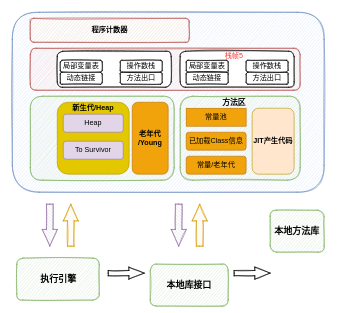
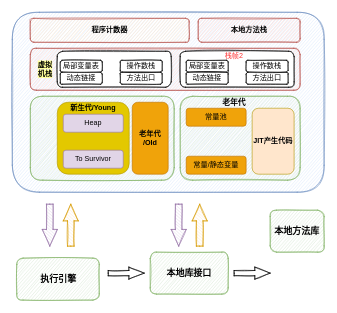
+ <mxCell id="4" value="&lt;b&gt;本地方法栈&lt;/b&gt;" style="rounded=1;whiteSpace=wrap;html=1;sketch=1;fillColor=#f8cecc;strokeColor=#b85450;" parent="1" vertex="1"><mxGeometry x="330" y="30" width="170" height="40" as="geometry" /></mxCell>
- <mxCell id="20" value="&lt;font color=&quot;#ff3333&quot;&gt;栈帧5&lt;/font&gt;" style="text;html=1;strokeColor=none;fillColor=none;align=center;verticalAlign=middle;whiteSpace=wrap;rounded=0;shadow=0;sketch=1;" parent="1" vertex="1"><mxGeometry x="370" y="85" width="40" height="15" as="geometry" /></mxCell>
+ <mxCell id="20" value="&lt;font color=&quot;#ff3333&quot;&gt;栈帧2&lt;/font&gt;" style="text;html=1;strokeColor=none;fillColor=none;align=center;verticalAlign=middle;whiteSpace=wrap;rounded=0;shadow=0;sketch=1;" parent="1" vertex="1"><mxGeometry x="370" y="85" width="40" height="15" as="geometry" /></mxCell>
+ <mxCell id="25" value="&lt;b style=&quot;background-color: rgb(255 , 255 , 153)&quot;&gt;虚拟&lt;br&gt;机栈&lt;/b&gt;" style="text;html=1;strokeColor=none;fillColor=none;align=center;verticalAlign=middle;whiteSpace=wrap;rounded=0;" parent="1" vertex="1"><mxGeometry x="55" y="105" width="40" height="20" as="geometry" /></mxCell>
- <mxCell id="31" value="&lt;b&gt;&lt;font style=&quot;font-size: 13px&quot;&gt;方法区&lt;/font&gt;&lt;/b&gt;" style="text;html=1;strokeColor=none;fillColor=none;align=center;verticalAlign=middle;whiteSpace=wrap;rounded=0;shadow=0;sketch=0;" parent="1" vertex="1"><mxGeometry x="340" y="160" width="100" height="20" as="geometry" /></mxCell>
+ <mxCell id="31" value="&lt;b&gt;&lt;font style=&quot;font-size: 13px&quot;&gt;老年代&lt;/font&gt;&lt;/b&gt;" style="text;html=1;strokeColor=none;fillColor=none;align=center;verticalAlign=middle;whiteSpace=wrap;rounded=0;shadow=0;sketch=0;" parent="1" vertex="1"><mxGeometry x="340" y="160" width="100" height="20" as="geometry" /></mxCell>
- <mxCell id="28" value="&lt;b&gt;新生代/Heap&lt;/b&gt;" style="text;html=1;align=center;verticalAlign=middle;whiteSpace=wrap;rounded=0;shadow=0;sketch=0;" parent="1" vertex="1"><mxGeometry x="110" y="170" width="90" height="20" as="geometry" /></mxCell>
+ <mxCell id="28" value="&lt;b&gt;新生代/Young&lt;/b&gt;" style="text;html=1;align=center;verticalAlign=middle;whiteSpace=wrap;rounded=0;shadow=0;sketch=0;" parent="1" vertex="1"><mxGeometry x="110" y="170" width="90" height="20" as="geometry" /></mxCell>
- <mxCell id="32" value="&lt;font color=&quot;#000000&quot;&gt;常量池&lt;/font&gt;" style="whiteSpace=wrap;html=1;shadow=0;sketch=0;strokeColor=#BD7000;fillColor=#f0a30a;fontColor=#ffffff;rounded=0;" parent="1" vertex="1"><mxGeometry x="310" y="180" width="100" height="30" as="geometry" /></mxCell>
+ <mxCell id="32" value="&lt;font color=&quot;#000000&quot;&gt;常量池&lt;/font&gt;" style="rounded=1;whiteSpace=wrap;html=1;shadow=0;sketch=0;strokeColor=#BD7000;fillColor=#f0a30a;fontColor=#ffffff;" parent="1" vertex="1"><mxGeometry x="310" y="180" width="100" height="30" as="geometry" /></mxCell>
- <mxCell id="27" value="&lt;b&gt;&lt;font color=&quot;#000000&quot;&gt;老年代&lt;br&gt;/Young&lt;/font&gt;&lt;/b&gt;" style="rounded=1;whiteSpace=wrap;html=1;strokeColor=#BD7000;fontColor=#ffffff;fillColor=#f0a30a;" parent="1" vertex="1"><mxGeometry x="220" y="170" width="60" height="120" as="geometry" /></mxCell>
+ <mxCell id="27" value="&lt;b&gt;&lt;font color=&quot;#000000&quot;&gt;老年代&lt;br&gt;/Old&lt;/font&gt;&lt;/b&gt;" style="rounded=1;whiteSpace=wrap;html=1;strokeColor=#BD7000;fontColor=#ffffff;fillColor=#f0a30a;" parent="1" vertex="1"><mxGeometry x="220" y="170" width="60" height="120" as="geometry" /></mxCell>
- <mxCell id="33" value="&lt;font color=&quot;#000000&quot;&gt;已加载Class信息&lt;/font&gt;" style="rounded=1;whiteSpace=wrap;html=1;shadow=0;sketch=0;strokeColor=#BD7000;fillColor=#f0a30a;fontColor=#ffffff;" parent="1" vertex="1"><mxGeometry x="310" y="220" width="100" height="30" as="geometry" /></mxCell>
- <mxCell id="30" value="To Survivor" style="rounded=1;whiteSpace=wrap;html=1;shadow=0;sketch=0;strokeColor=#9673a6;fillColor=#e1d5e7;" parent="1" vertex="1"><mxGeometry x="105" y="235" width="100" height="30" as="geometry" /></mxCell>
+ <mxCell id="30" value="To Survivor" style="rounded=1;whiteSpace=wrap;html=1;shadow=0;sketch=0;strokeColor=#9673a6;fillColor=#e1d5e7;" parent="1" vertex="1"><mxGeometry x="105" y="250" width="100" height="30" as="geometry" /></mxCell>
- <mxCell id="34" value="&lt;font color=&quot;#000000&quot;&gt;常量/老年代&lt;/font&gt;" style="rounded=1;whiteSpace=wrap;html=1;shadow=0;sketch=0;strokeColor=#BD7000;fillColor=#f0a30a;fontColor=#ffffff;" parent="1" vertex="1"><mxGeometry x="310" y="260" width="100" height="30" as="geometry" /></mxCell>
+ <mxCell id="34" value="&lt;font color=&quot;#000000&quot;&gt;常量/静态变量&lt;/font&gt;" style="rounded=1;whiteSpace=wrap;html=1;shadow=0;sketch=0;strokeColor=#BD7000;fillColor=#f0a30a;fontColor=#ffffff;" parent="1" vertex="1"><mxGeometry x="310" y="260" width="100" height="30" as="geometry" /></mxCell>
- <mxCell id="8" value="&lt;b&gt;&lt;font style=&quot;font-size: 15px&quot;&gt;本地库接口&lt;/font&gt;&lt;/b&gt;" style="rounded=1;whiteSpace=wrap;html=1;sketch=1;fillColor=#d5e8d4;strokeColor=#82b366;" parent="1" vertex="1"><mxGeometry x="250" y="440" width="130" height="70" as="geometry" /></mxCell>
+ <mxCell id="8" value="&lt;b&gt;&lt;font style=&quot;font-size: 15px&quot;&gt;本地库接口&lt;/font&gt;&lt;/b&gt;" style="rounded=1;whiteSpace=wrap;html=1;sketch=1;fillColor=#d5e8d4;strokeColor=#82b366;" parent="1" vertex="1"><mxGeometry x="250" y="420" width="130" height="70" as="geometry" /></mxCell>
